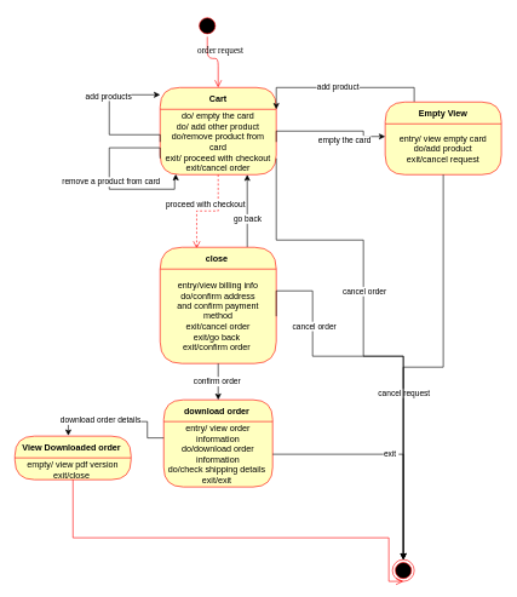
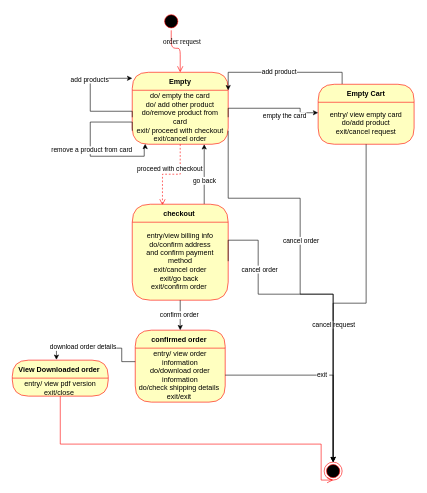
- <mxCell id="4" value="Cart" style="swimlane;fontStyle=1;align=center;verticalAlign=middle;childLayout=stackLayout;horizontal=1;startSize=30;horizontalStack=0;resizeParent=0;resizeLast=1;container=0;fontColor=#000000;collapsible=0;rounded=1;arcSize=30;strokeColor=#ff0000;fillColor=#ffffc0;swimlaneFillColor=#ffffc0;dropTarget=0;" vertex="1" parent="1"><mxGeometry x="220" y="120" width="160" height="120" as="geometry" /></mxCell>
+ <mxCell id="4" value="Empty" style="swimlane;fontStyle=1;align=center;verticalAlign=middle;childLayout=stackLayout;horizontal=1;startSize=30;horizontalStack=0;resizeParent=0;resizeLast=1;container=0;fontColor=#000000;collapsible=0;rounded=1;arcSize=30;strokeColor=#ff0000;fillColor=#ffffc0;swimlaneFillColor=#ffffc0;dropTarget=0;" vertex="1" parent="1"><mxGeometry x="220" y="120" width="160" height="120" as="geometry" /></mxCell>
- <mxCell id="13" value="Empty View" style="swimlane;fontStyle=1;align=center;verticalAlign=middle;childLayout=stackLayout;horizontal=1;startSize=30;horizontalStack=0;resizeParent=0;resizeLast=1;container=0;fontColor=#000000;collapsible=0;rounded=1;arcSize=30;strokeColor=#ff0000;fillColor=#ffffc0;swimlaneFillColor=#ffffc0;dropTarget=0;" vertex="1" parent="1"><mxGeometry x="530" y="140" width="160" height="100" as="geometry" /></mxCell>
+ <mxCell id="13" value="Empty Cart" style="swimlane;fontStyle=1;align=center;verticalAlign=middle;childLayout=stackLayout;horizontal=1;startSize=30;horizontalStack=0;resizeParent=0;resizeLast=1;container=0;fontColor=#000000;collapsible=0;rounded=1;arcSize=30;strokeColor=#ff0000;fillColor=#ffffc0;swimlaneFillColor=#ffffc0;dropTarget=0;" vertex="1" parent="1"><mxGeometry x="530" y="140" width="160" height="100" as="geometry" /></mxCell>
- <mxCell id="18" value="close " style="swimlane;fontStyle=1;align=center;verticalAlign=middle;childLayout=stackLayout;horizontal=1;startSize=30;horizontalStack=0;resizeParent=0;resizeLast=1;container=0;fontColor=#000000;collapsible=0;rounded=1;arcSize=50;strokeColor=#ff0000;fillColor=#ffffc0;swimlaneFillColor=#ffffc0;dropTarget=0;" vertex="1" parent="1"><mxGeometry x="220" y="340" width="160" height="160" as="geometry" /></mxCell>
+ <mxCell id="18" value="checkout " style="swimlane;fontStyle=1;align=center;verticalAlign=middle;childLayout=stackLayout;horizontal=1;startSize=30;horizontalStack=0;resizeParent=0;resizeLast=1;container=0;fontColor=#000000;collapsible=0;rounded=1;arcSize=50;strokeColor=#ff0000;fillColor=#ffffc0;swimlaneFillColor=#ffffc0;dropTarget=0;" vertex="1" parent="1"><mxGeometry x="220" y="340" width="160" height="160" as="geometry" /></mxCell>
- <mxCell id="27" value="download order " style="swimlane;fontStyle=1;align=center;verticalAlign=middle;childLayout=stackLayout;horizontal=1;startSize=30;horizontalStack=0;resizeParent=0;resizeLast=1;container=0;fontColor=#000000;collapsible=0;rounded=1;arcSize=30;strokeColor=#ff0000;fillColor=#ffffc0;swimlaneFillColor=#ffffc0;dropTarget=0;" vertex="1" parent="1"><mxGeometry x="225" y="550" width="150" height="120" as="geometry" /></mxCell>
+ <mxCell id="27" value="confirmed order " style="swimlane;fontStyle=1;align=center;verticalAlign=middle;childLayout=stackLayout;horizontal=1;startSize=30;horizontalStack=0;resizeParent=0;resizeLast=1;container=0;fontColor=#000000;collapsible=0;rounded=1;arcSize=30;strokeColor=#ff0000;fillColor=#ffffc0;swimlaneFillColor=#ffffc0;dropTarget=0;" vertex="1" parent="1"><mxGeometry x="225" y="550" width="150" height="120" as="geometry" /></mxCell>
- <mxCell id="32" value="empty/ view pdf version&lt;br&gt;exit/close&amp;nbsp;" style="text;html=1;strokeColor=none;fillColor=none;align=center;verticalAlign=middle;spacingLeft=4;spacingRight=4;whiteSpace=wrap;overflow=hidden;rotatable=0;fontColor=#000000;" vertex="1" parent="31"><mxGeometry y="30" width="160" height="30" as="geometry" /></mxCell>
+ <mxCell id="32" value="entry/ view pdf version&lt;br&gt;exit/close&amp;nbsp;" style="text;html=1;strokeColor=none;fillColor=none;align=center;verticalAlign=middle;spacingLeft=4;spacingRight=4;whiteSpace=wrap;overflow=hidden;rotatable=0;fontColor=#000000;" vertex="1" parent="31"><mxGeometry y="30" width="160" height="30" as="geometry" /></mxCell>
